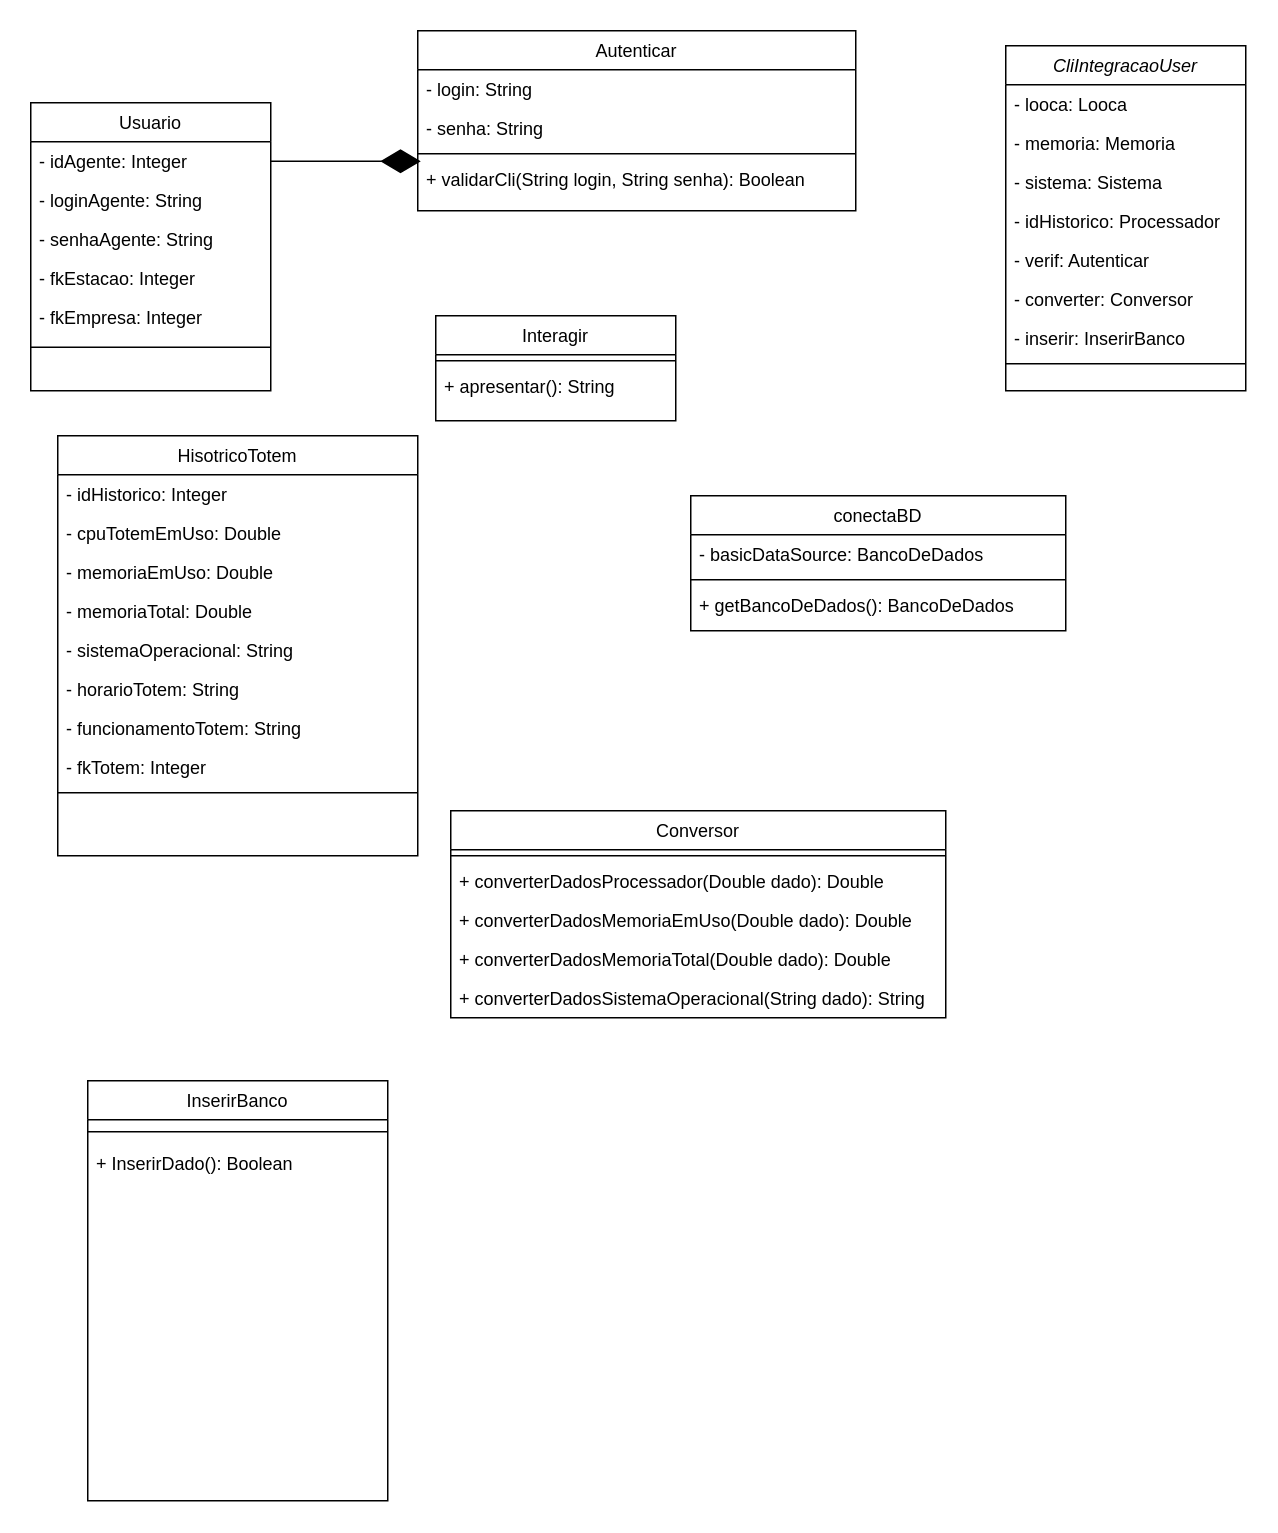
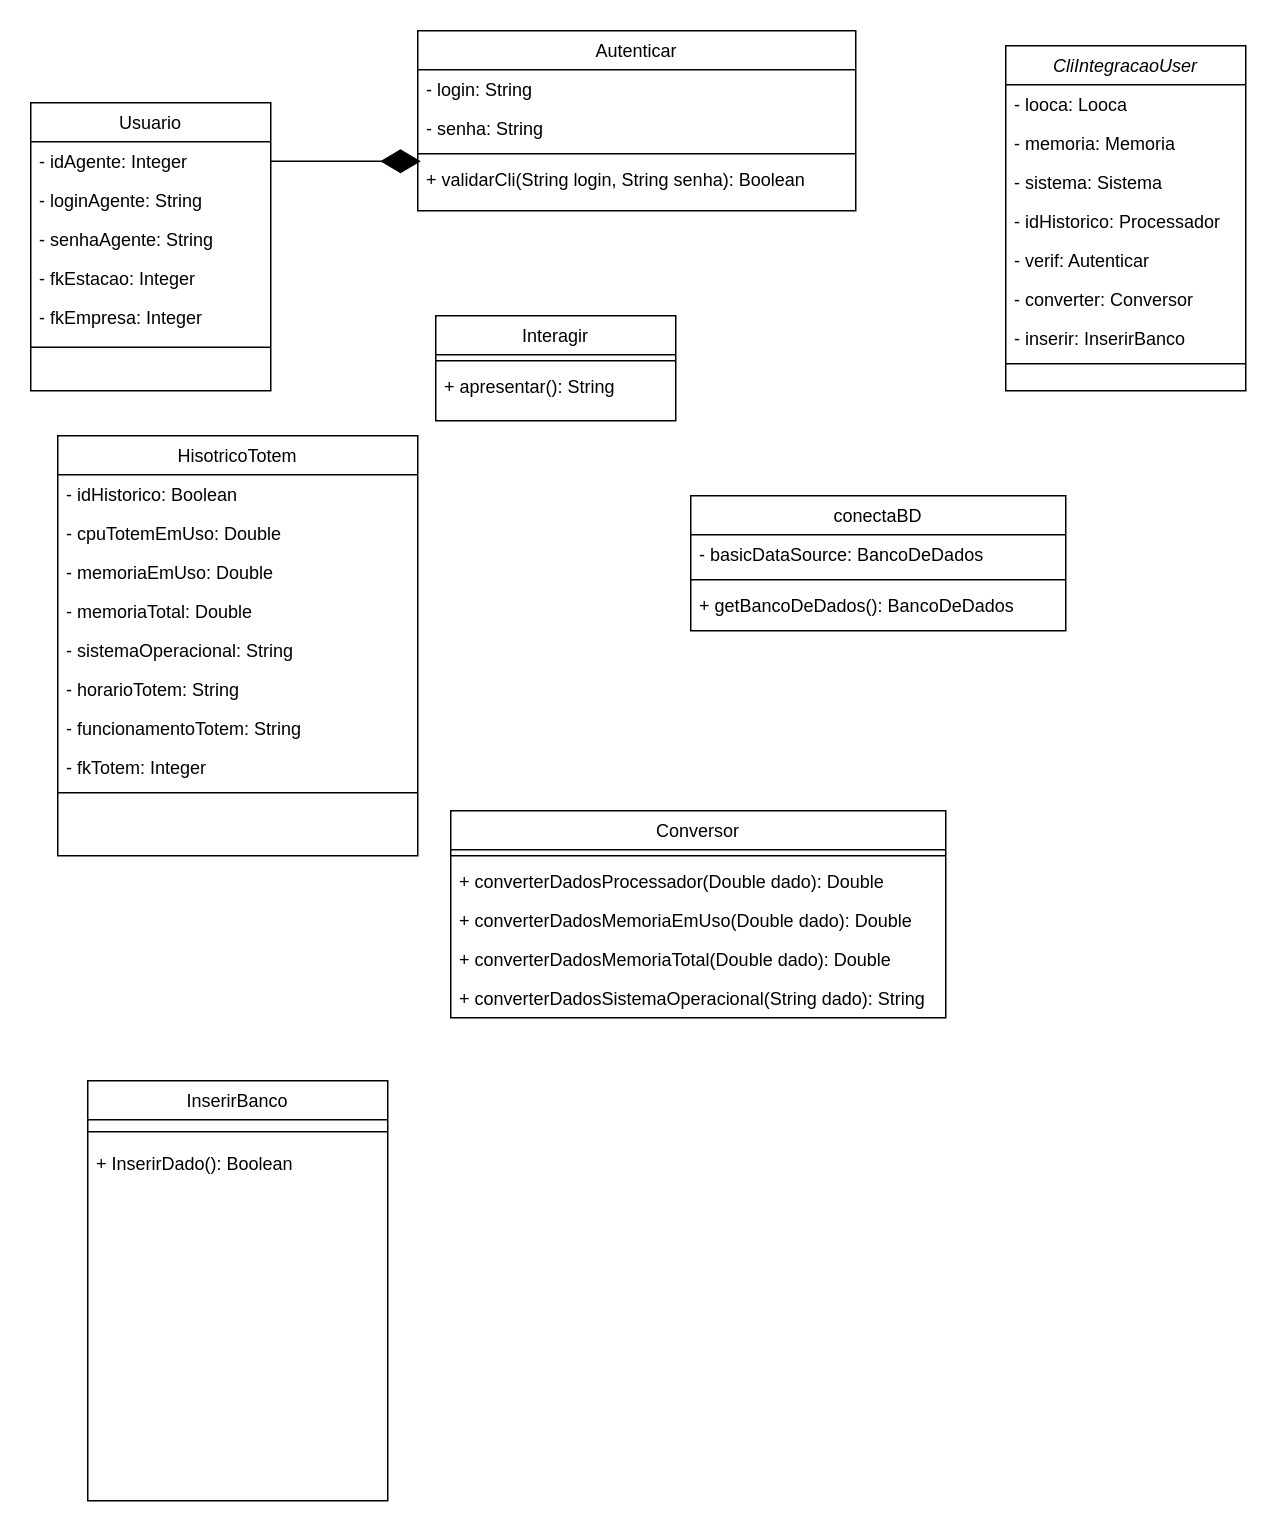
- <mxCell id="41" value="- idHistorico: Integer" style="text;align=left;verticalAlign=top;spacingLeft=4;spacingRight=4;overflow=hidden;rotatable=0;points=[[0,0.5],[1,0.5]];portConstraint=eastwest;" vertex="1" parent="40"><mxGeometry y="26" width="240" height="26" as="geometry" /></mxCell>
+ <mxCell id="41" value="- idHistorico: Boolean" style="text;align=left;verticalAlign=top;spacingLeft=4;spacingRight=4;overflow=hidden;rotatable=0;points=[[0,0.5],[1,0.5]];portConstraint=eastwest;" vertex="1" parent="40"><mxGeometry y="26" width="240" height="26" as="geometry" /></mxCell>
